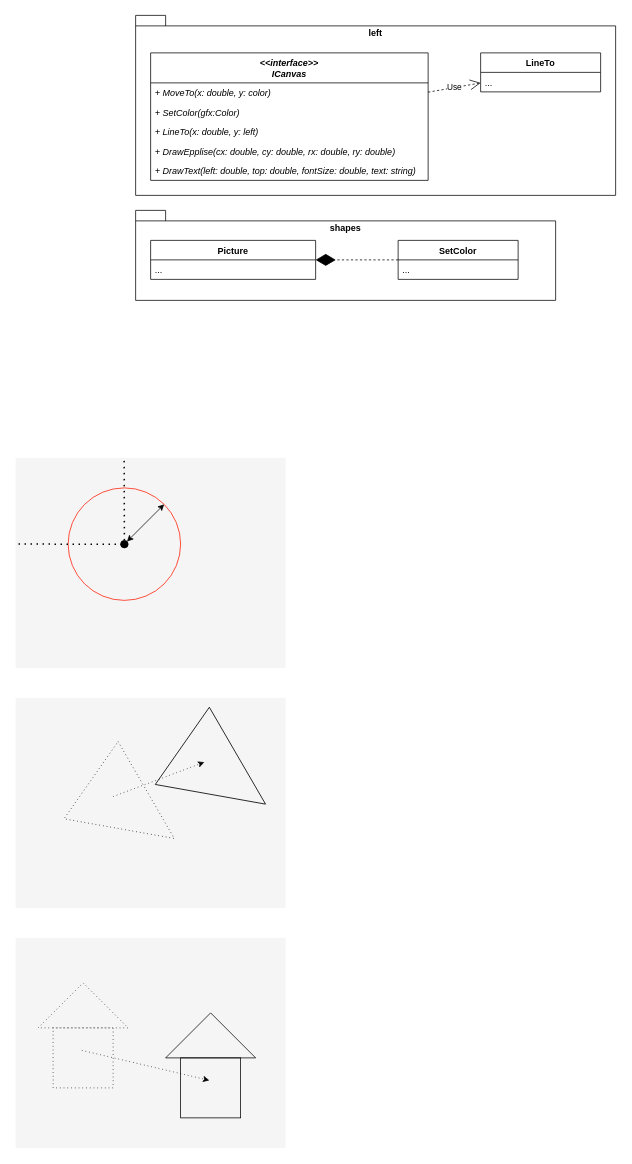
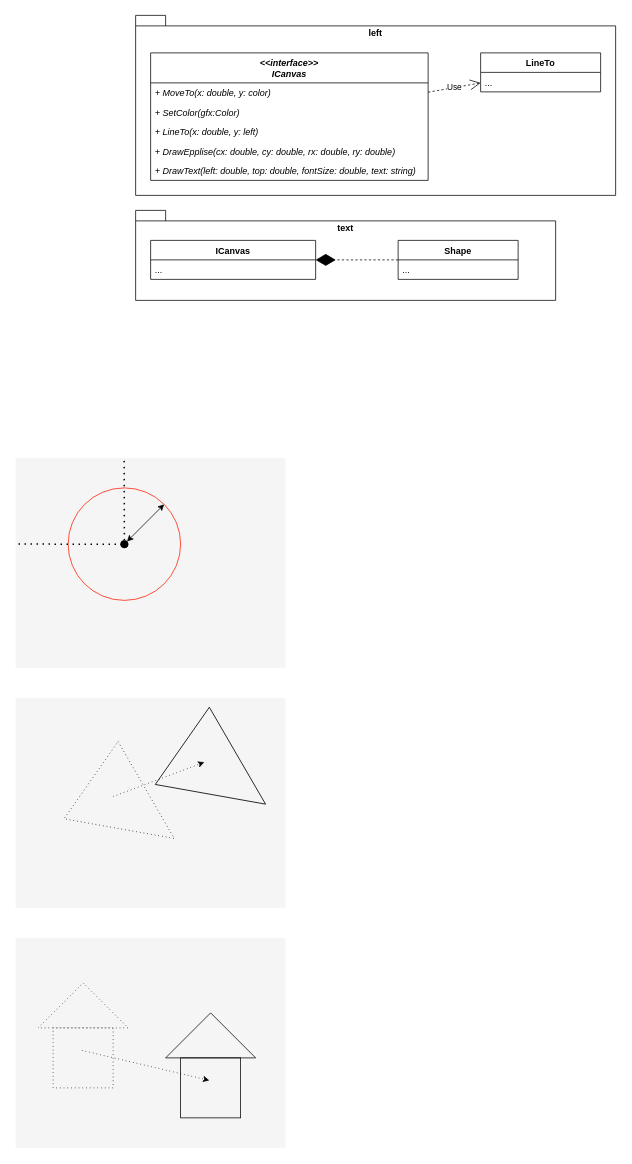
- <mxCell id="13" value="shapes" style="shape=folder;fontStyle=1;spacingTop=10;tabWidth=40;tabHeight=14;tabPosition=left;html=1;whiteSpace=wrap;verticalAlign=top;" parent="1" vertex="1"><mxGeometry x="180" y="280" width="560" height="120" as="geometry" /></mxCell>
+ <mxCell id="13" value="text" style="shape=folder;fontStyle=1;spacingTop=10;tabWidth=40;tabHeight=14;tabPosition=left;html=1;whiteSpace=wrap;verticalAlign=top;" parent="1" vertex="1"><mxGeometry x="180" y="280" width="560" height="120" as="geometry" /></mxCell>
- <mxCell id="31" value="Picture" style="swimlane;fontStyle=1;align=center;verticalAlign=top;childLayout=stackLayout;horizontal=1;startSize=26;horizontalStack=0;resizeParent=1;resizeParentMax=0;resizeLast=0;collapsible=1;marginBottom=0;" parent="1" vertex="1"><mxGeometry x="200" y="320" width="220" height="52" as="geometry" /></mxCell>
+ <mxCell id="31" value="ICanvas" style="swimlane;fontStyle=1;align=center;verticalAlign=top;childLayout=stackLayout;horizontal=1;startSize=26;horizontalStack=0;resizeParent=1;resizeParentMax=0;resizeLast=0;collapsible=1;marginBottom=0;" parent="1" vertex="1"><mxGeometry x="200" y="320" width="220" height="52" as="geometry" /></mxCell>
- <mxCell id="14" value="SetColor" style="swimlane;fontStyle=1;align=center;verticalAlign=top;childLayout=stackLayout;horizontal=1;startSize=26;horizontalStack=0;resizeParent=1;resizeParentMax=0;resizeLast=0;collapsible=1;marginBottom=0;" parent="1" vertex="1"><mxGeometry x="530" y="320" width="160" height="52" as="geometry" /></mxCell>
+ <mxCell id="14" value="Shape" style="swimlane;fontStyle=1;align=center;verticalAlign=top;childLayout=stackLayout;horizontal=1;startSize=26;horizontalStack=0;resizeParent=1;resizeParentMax=0;resizeLast=0;collapsible=1;marginBottom=0;" parent="1" vertex="1"><mxGeometry x="530" y="320" width="160" height="52" as="geometry" /></mxCell>
